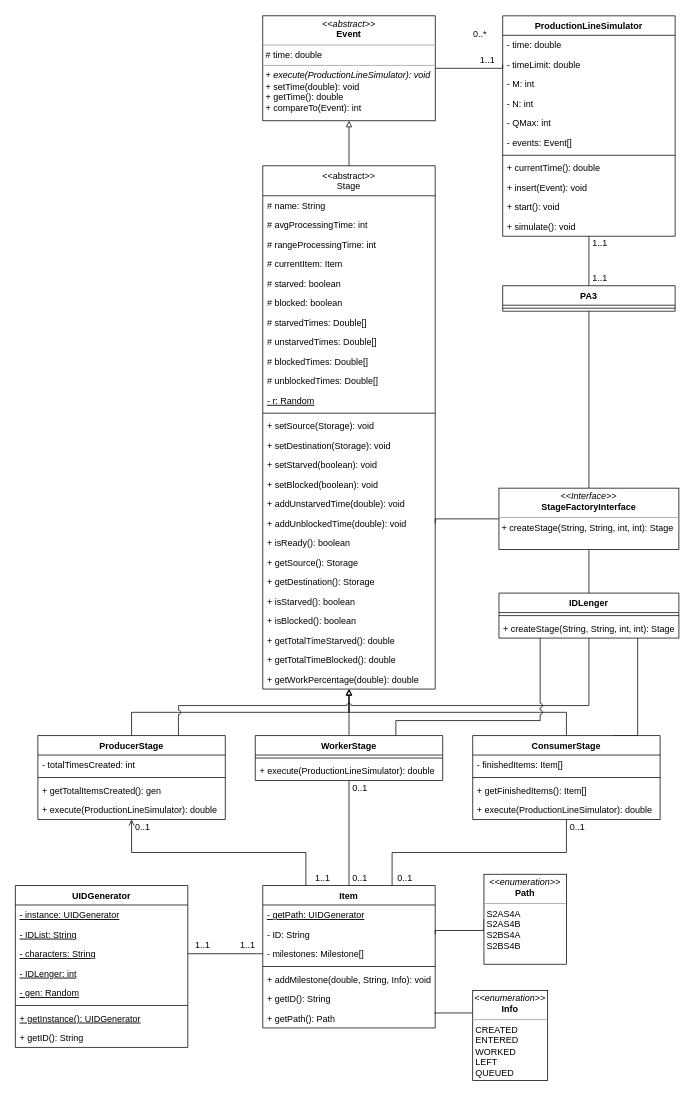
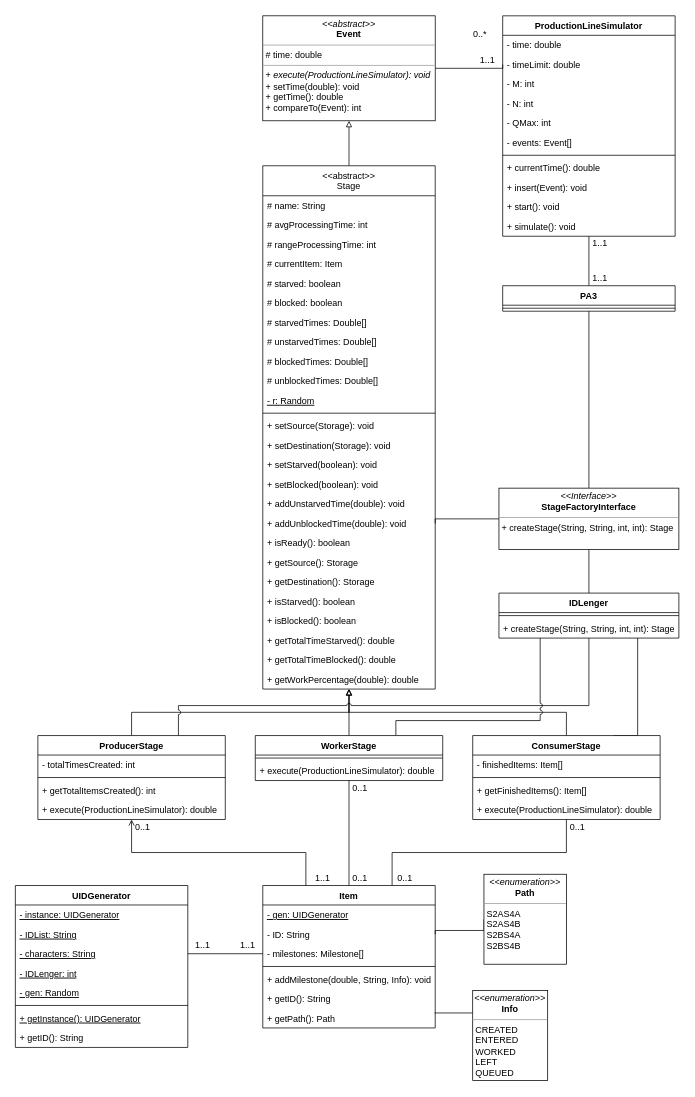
- <mxCell id="50" value="+ getTotalItemsCreated(): gen" style="text;strokeColor=none;fillColor=none;align=left;verticalAlign=top;spacingLeft=4;spacingRight=4;overflow=hidden;rotatable=0;points=[[0,0.5],[1,0.5]];portConstraint=eastwest;" vertex="1" parent="47"><mxGeometry y="60" width="250" height="26" as="geometry" /></mxCell>
+ <mxCell id="50" value="+ getTotalItemsCreated(): int" style="text;strokeColor=none;fillColor=none;align=left;verticalAlign=top;spacingLeft=4;spacingRight=4;overflow=hidden;rotatable=0;points=[[0,0.5],[1,0.5]];portConstraint=eastwest;" vertex="1" parent="47"><mxGeometry y="60" width="250" height="26" as="geometry" /></mxCell>
- <mxCell id="4" value="- getPath: UIDGenerator" style="text;strokeColor=none;fillColor=none;align=left;verticalAlign=top;spacingLeft=4;spacingRight=4;overflow=hidden;rotatable=0;points=[[0,0.5],[1,0.5]];portConstraint=eastwest;fontStyle=4" vertex="1" parent="3"><mxGeometry y="26" width="230" height="26" as="geometry" /></mxCell>
+ <mxCell id="4" value="- gen: UIDGenerator" style="text;strokeColor=none;fillColor=none;align=left;verticalAlign=top;spacingLeft=4;spacingRight=4;overflow=hidden;rotatable=0;points=[[0,0.5],[1,0.5]];portConstraint=eastwest;fontStyle=4" vertex="1" parent="3"><mxGeometry y="26" width="230" height="26" as="geometry" /></mxCell>
